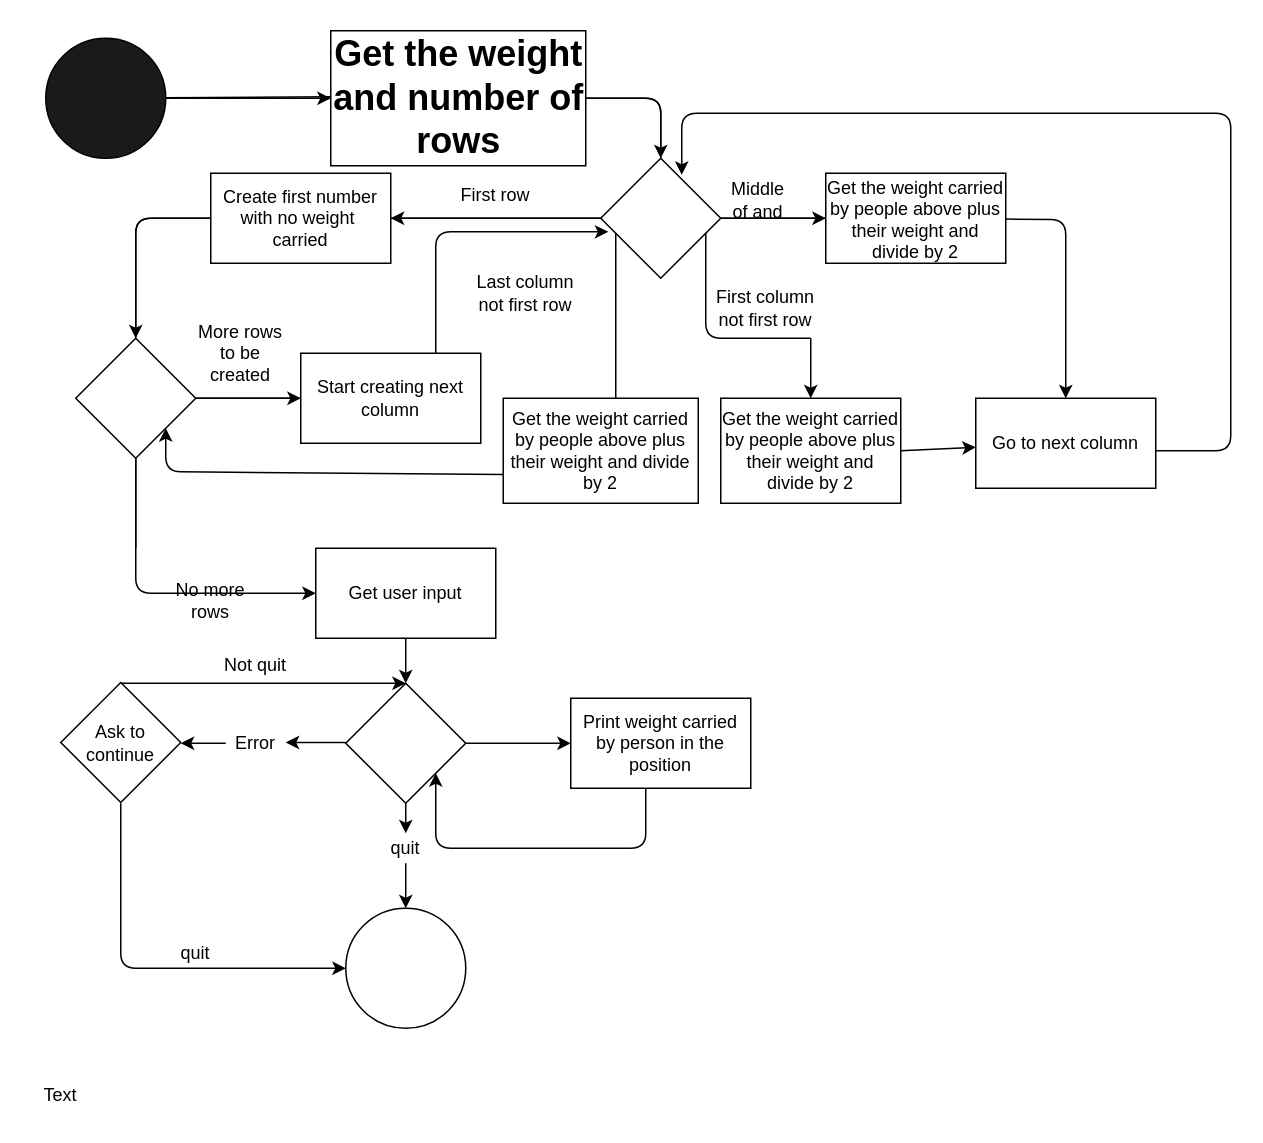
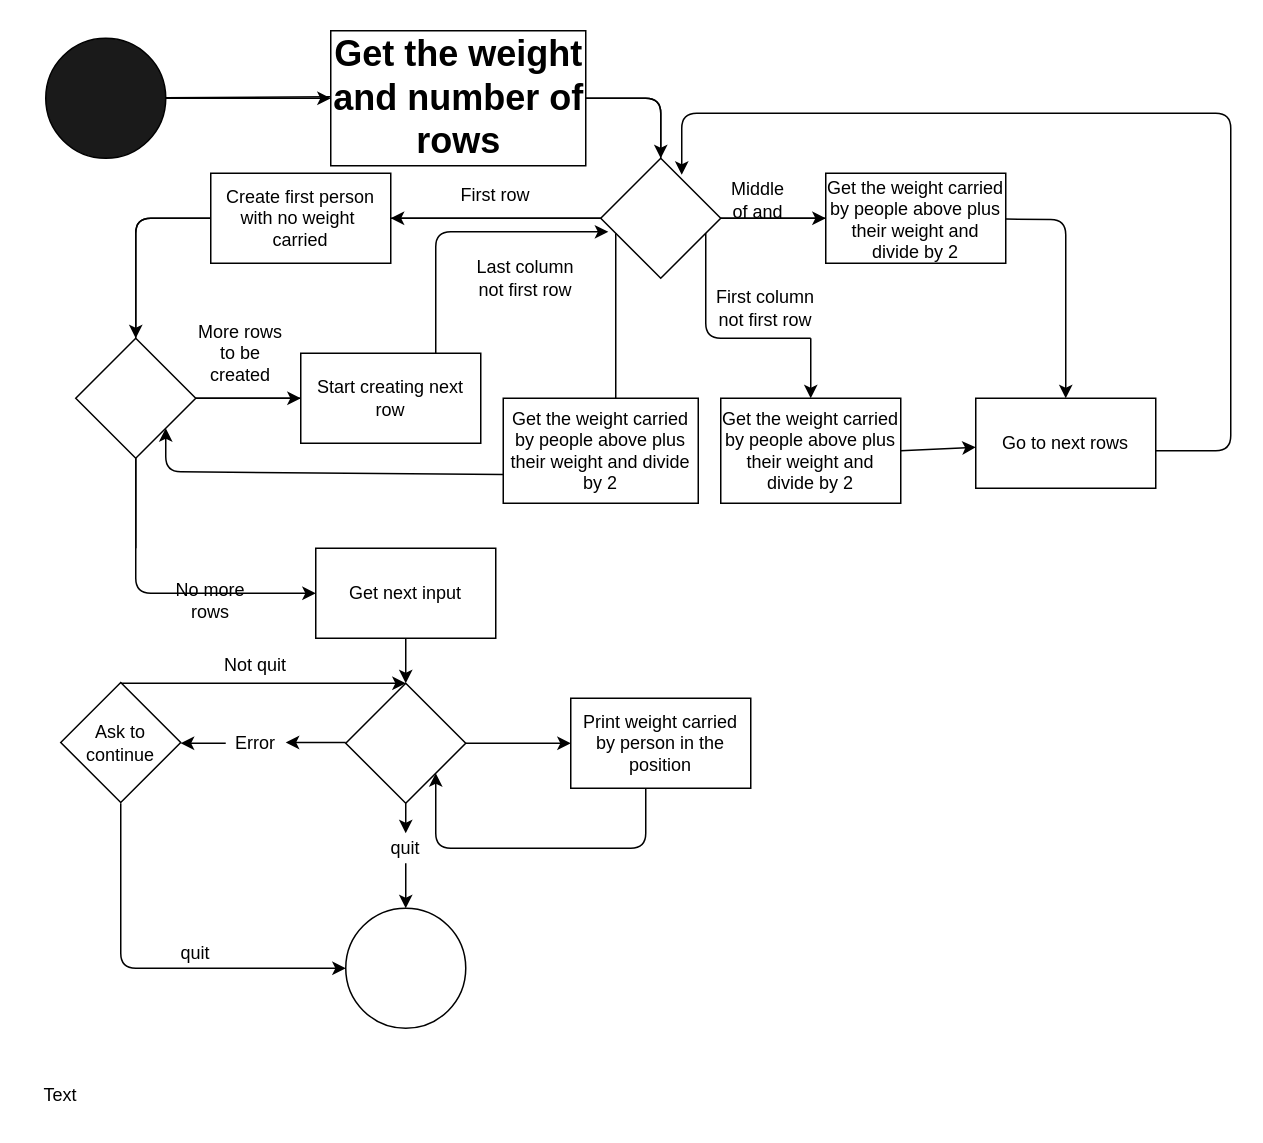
- <mxCell id="17" value="Create first number with no weight&amp;nbsp;&lt;br&gt;carried" style="text;html=1;strokeColor=none;fillColor=none;align=center;verticalAlign=middle;whiteSpace=wrap;rounded=0;" vertex="1" parent="1"><mxGeometry x="140" y="115" width="120" height="60" as="geometry" /></mxCell>
+ <mxCell id="17" value="Create first person with no weight&amp;nbsp;&lt;br&gt;carried" style="text;html=1;strokeColor=none;fillColor=none;align=center;verticalAlign=middle;whiteSpace=wrap;rounded=0;" vertex="1" parent="1"><mxGeometry x="140" y="115" width="120" height="60" as="geometry" /></mxCell>
- <mxCell id="14" value="Last column not first row" style="text;html=1;strokeColor=none;fillColor=none;align=center;verticalAlign=middle;whiteSpace=wrap;rounded=0;" vertex="1" parent="1"><mxGeometry x="310" y="175" width="80" height="40" as="geometry" /></mxCell>
+ <mxCell id="14" value="Last column not first row" style="text;html=1;strokeColor=none;fillColor=none;align=center;verticalAlign=middle;whiteSpace=wrap;rounded=0;" vertex="1" parent="1"><mxGeometry x="310" y="165" width="80" height="40" as="geometry" /></mxCell>
- <mxCell id="31" value="Start creating next column" style="text;html=1;strokeColor=none;fillColor=none;align=center;verticalAlign=middle;whiteSpace=wrap;rounded=0;" vertex="1" parent="1"><mxGeometry x="200" y="235" width="120" height="60" as="geometry" /></mxCell>
+ <mxCell id="31" value="Start creating next row" style="text;html=1;strokeColor=none;fillColor=none;align=center;verticalAlign=middle;whiteSpace=wrap;rounded=0;" vertex="1" parent="1"><mxGeometry x="200" y="235" width="120" height="60" as="geometry" /></mxCell>
- <mxCell id="40" value="Go to next column" style="text;html=1;strokeColor=none;fillColor=none;align=center;verticalAlign=middle;whiteSpace=wrap;rounded=0;" vertex="1" parent="1"><mxGeometry x="650" y="265" width="120" height="60" as="geometry" /></mxCell>
+ <mxCell id="40" value="Go to next rows" style="text;html=1;strokeColor=none;fillColor=none;align=center;verticalAlign=middle;whiteSpace=wrap;rounded=0;" vertex="1" parent="1"><mxGeometry x="650" y="265" width="120" height="60" as="geometry" /></mxCell>
- <mxCell id="47" value="Get user input" style="text;html=1;strokeColor=none;fillColor=none;align=center;verticalAlign=middle;whiteSpace=wrap;rounded=0;" vertex="1" parent="1"><mxGeometry x="210" y="365" width="120" height="60" as="geometry" /></mxCell>
+ <mxCell id="47" value="Get next input" style="text;html=1;strokeColor=none;fillColor=none;align=center;verticalAlign=middle;whiteSpace=wrap;rounded=0;" vertex="1" parent="1"><mxGeometry x="210" y="365" width="120" height="60" as="geometry" /></mxCell>
